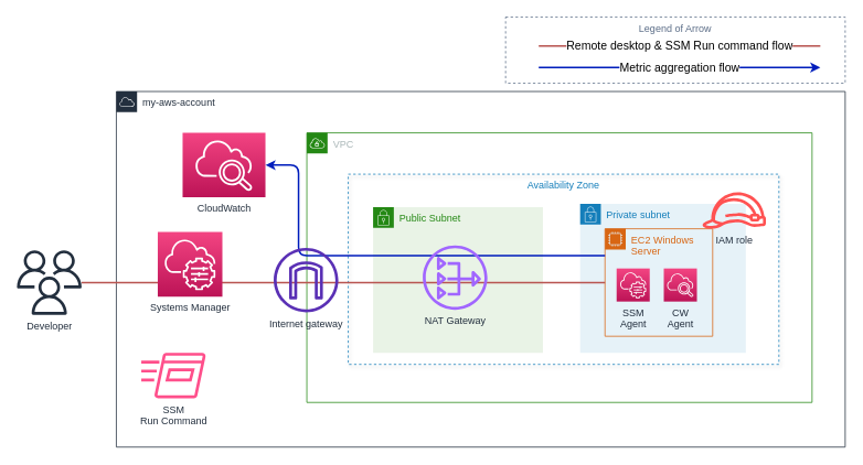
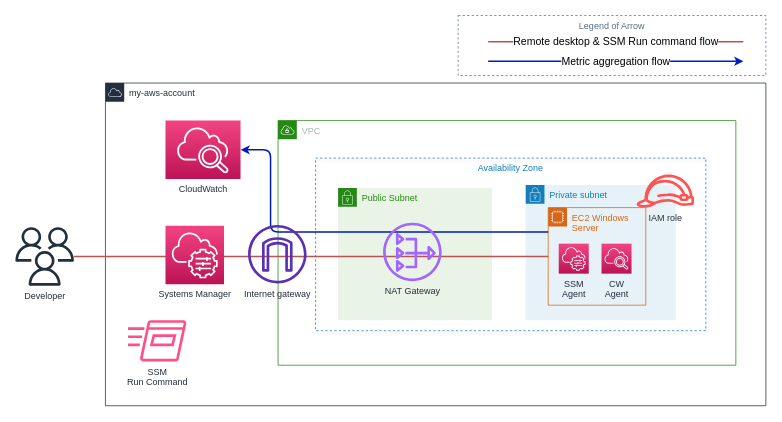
- <mxCell id="18" value="Systems Manager" style="sketch=0;points=[[0,0,0],[0.25,0,0],[0.5,0,0],[0.75,0,0],[1,0,0],[0,1,0],[0.25,1,0],[0.5,1,0],[0.75,1,0],[1,1,0],[0,0.25,0],[0,0.5,0],[0,0.75,0],[1,0.25,0],[1,0.5,0],[1,0.75,0]];points=[[0,0,0],[0.25,0,0],[0.5,0,0],[0.75,0,0],[1,0,0],[0,1,0],[0.25,1,0],[0.5,1,0],[0.75,1,0],[1,1,0],[0,0.25,0],[0,0.5,0],[0,0.75,0],[1,0.25,0],[1,0.5,0],[1,0.75,0]];outlineConnect=0;fontColor=#232F3E;gradientColor=#F34482;gradientDirection=north;fillColor=#BC1356;strokeColor=#ffffff;dashed=0;verticalLabelPosition=bottom;verticalAlign=top;align=center;html=1;fontSize=12;fontStyle=0;aspect=fixed;shape=mxgraph.aws4.resourceIcon;resIcon=mxgraph.aws4.systems_manager;" parent="1" vertex="1"><mxGeometry x="190" y="280" width="78" height="78" as="geometry" /></mxCell>
+ <mxCell id="18" value="Systems Manager" style="sketch=0;points=[[0,0,0],[0.25,0,0],[0.5,0,0],[0.75,0,0],[1,0,0],[0,1,0],[0.25,1,0],[0.5,1,0],[0.75,1,0],[1,1,0],[0,0.25,0],[0,0.5,0],[0,0.75,0],[1,0.25,0],[1,0.5,0],[1,0.75,0]];points=[[0,0,0],[0.25,0,0],[0.5,0,0],[0.75,0,0],[1,0,0],[0,1,0],[0.25,1,0],[0.5,1,0],[0.75,1,0],[1,1,0],[0,0.25,0],[0,0.5,0],[0,0.75,0],[1,0.25,0],[1,0.5,0],[1,0.75,0]];outlineConnect=0;fontColor=#232F3E;gradientColor=#F34482;gradientDirection=north;fillColor=#BC1356;strokeColor=#ffffff;dashed=0;verticalLabelPosition=bottom;verticalAlign=top;align=center;html=1;fontSize=12;fontStyle=0;aspect=fixed;shape=mxgraph.aws4.resourceIcon;resIcon=mxgraph.aws4.systems_manager;" parent="1" vertex="1"><mxGeometry x="220" y="300" width="78" height="78" as="geometry" /></mxCell>
